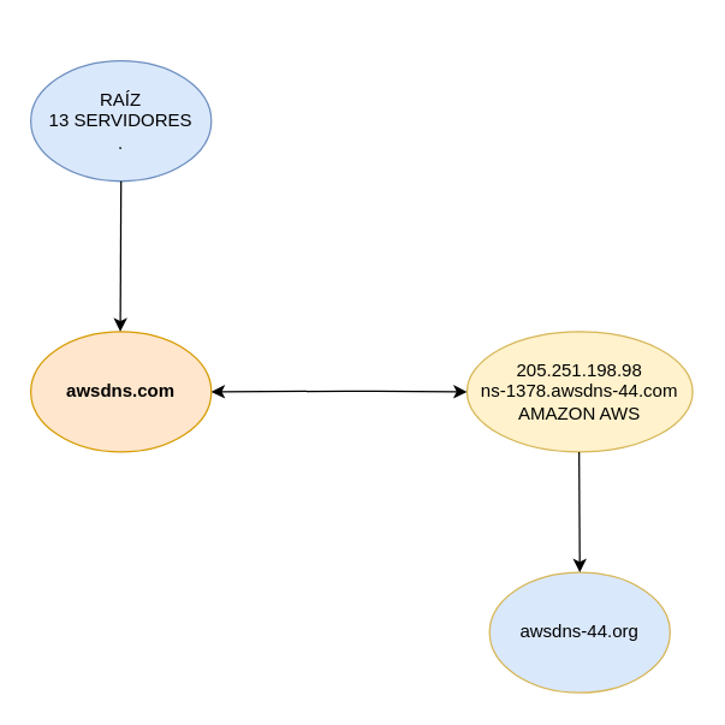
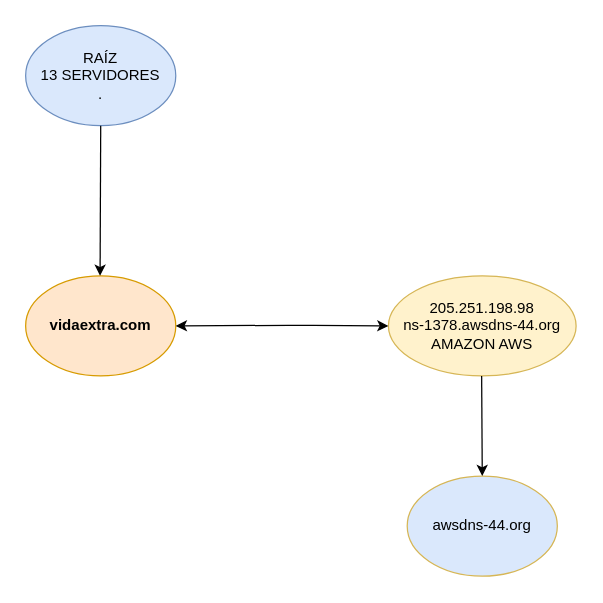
- <mxCell id="3" value="RAÍZ&lt;br&gt;13 SERVIDORES&lt;br&gt;." style="ellipse;whiteSpace=wrap;html=1;fillColor=#dae8fc;strokeColor=#6c8ebf;" vertex="1" parent="1"><mxGeometry x="20" y="40" width="120" height="80" as="geometry" /></mxCell>
+ <mxCell id="3" value="RAÍZ&lt;br&gt;13 SERVIDORES&lt;br&gt;." style="ellipse;whiteSpace=wrap;html=1;fillColor=#dae8fc;strokeColor=#6c8ebf;" vertex="1" parent="1"><mxGeometry x="20" y="20" width="120" height="80" as="geometry" /></mxCell>
- <mxCell id="2" value="&lt;b&gt;awsdns.com&lt;/b&gt;" style="ellipse;whiteSpace=wrap;html=1;fillColor=#ffe6cc;strokeColor=#d79b00;" vertex="1" parent="1"><mxGeometry x="20" y="220" width="120" height="80" as="geometry" /></mxCell>
+ <mxCell id="2" value="&lt;b&gt;vidaextra.com&lt;/b&gt;" style="ellipse;whiteSpace=wrap;html=1;fillColor=#ffe6cc;strokeColor=#d79b00;" vertex="1" parent="1"><mxGeometry x="20" y="220" width="120" height="80" as="geometry" /></mxCell>
- <mxCell id="5" value="205.251.198.98&lt;br&gt;ns-1378.awsdns-44.com&lt;br&gt;AMAZON AWS" style="ellipse;whiteSpace=wrap;html=1;fillColor=#fff2cc;strokeColor=#d6b656;" vertex="1" parent="1"><mxGeometry x="310" y="220" width="150" height="80" as="geometry" /></mxCell>
+ <mxCell id="5" value="205.251.198.98&lt;br&gt;ns-1378.awsdns-44.org&lt;br&gt;AMAZON AWS" style="ellipse;whiteSpace=wrap;html=1;fillColor=#fff2cc;strokeColor=#d6b656;" vertex="1" parent="1"><mxGeometry x="310" y="220" width="150" height="80" as="geometry" /></mxCell>
